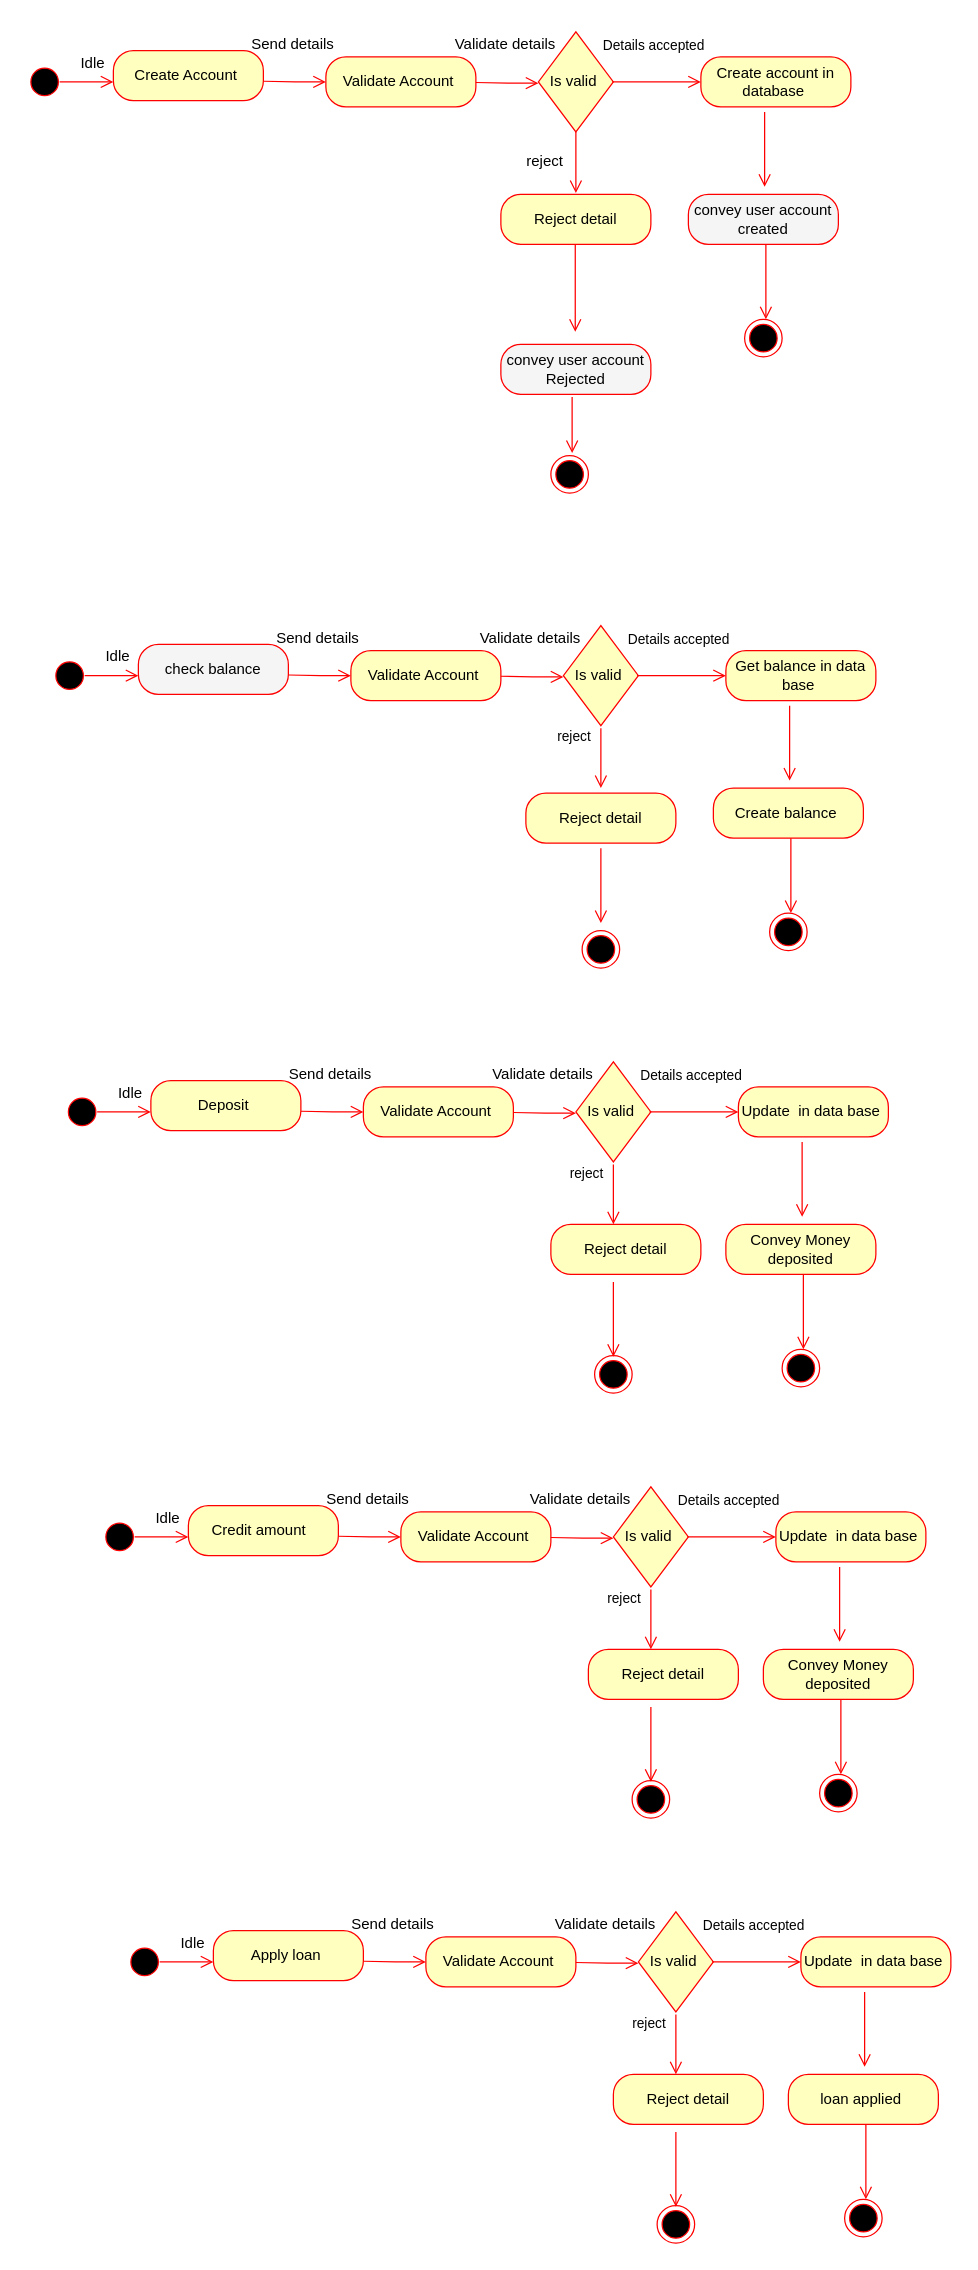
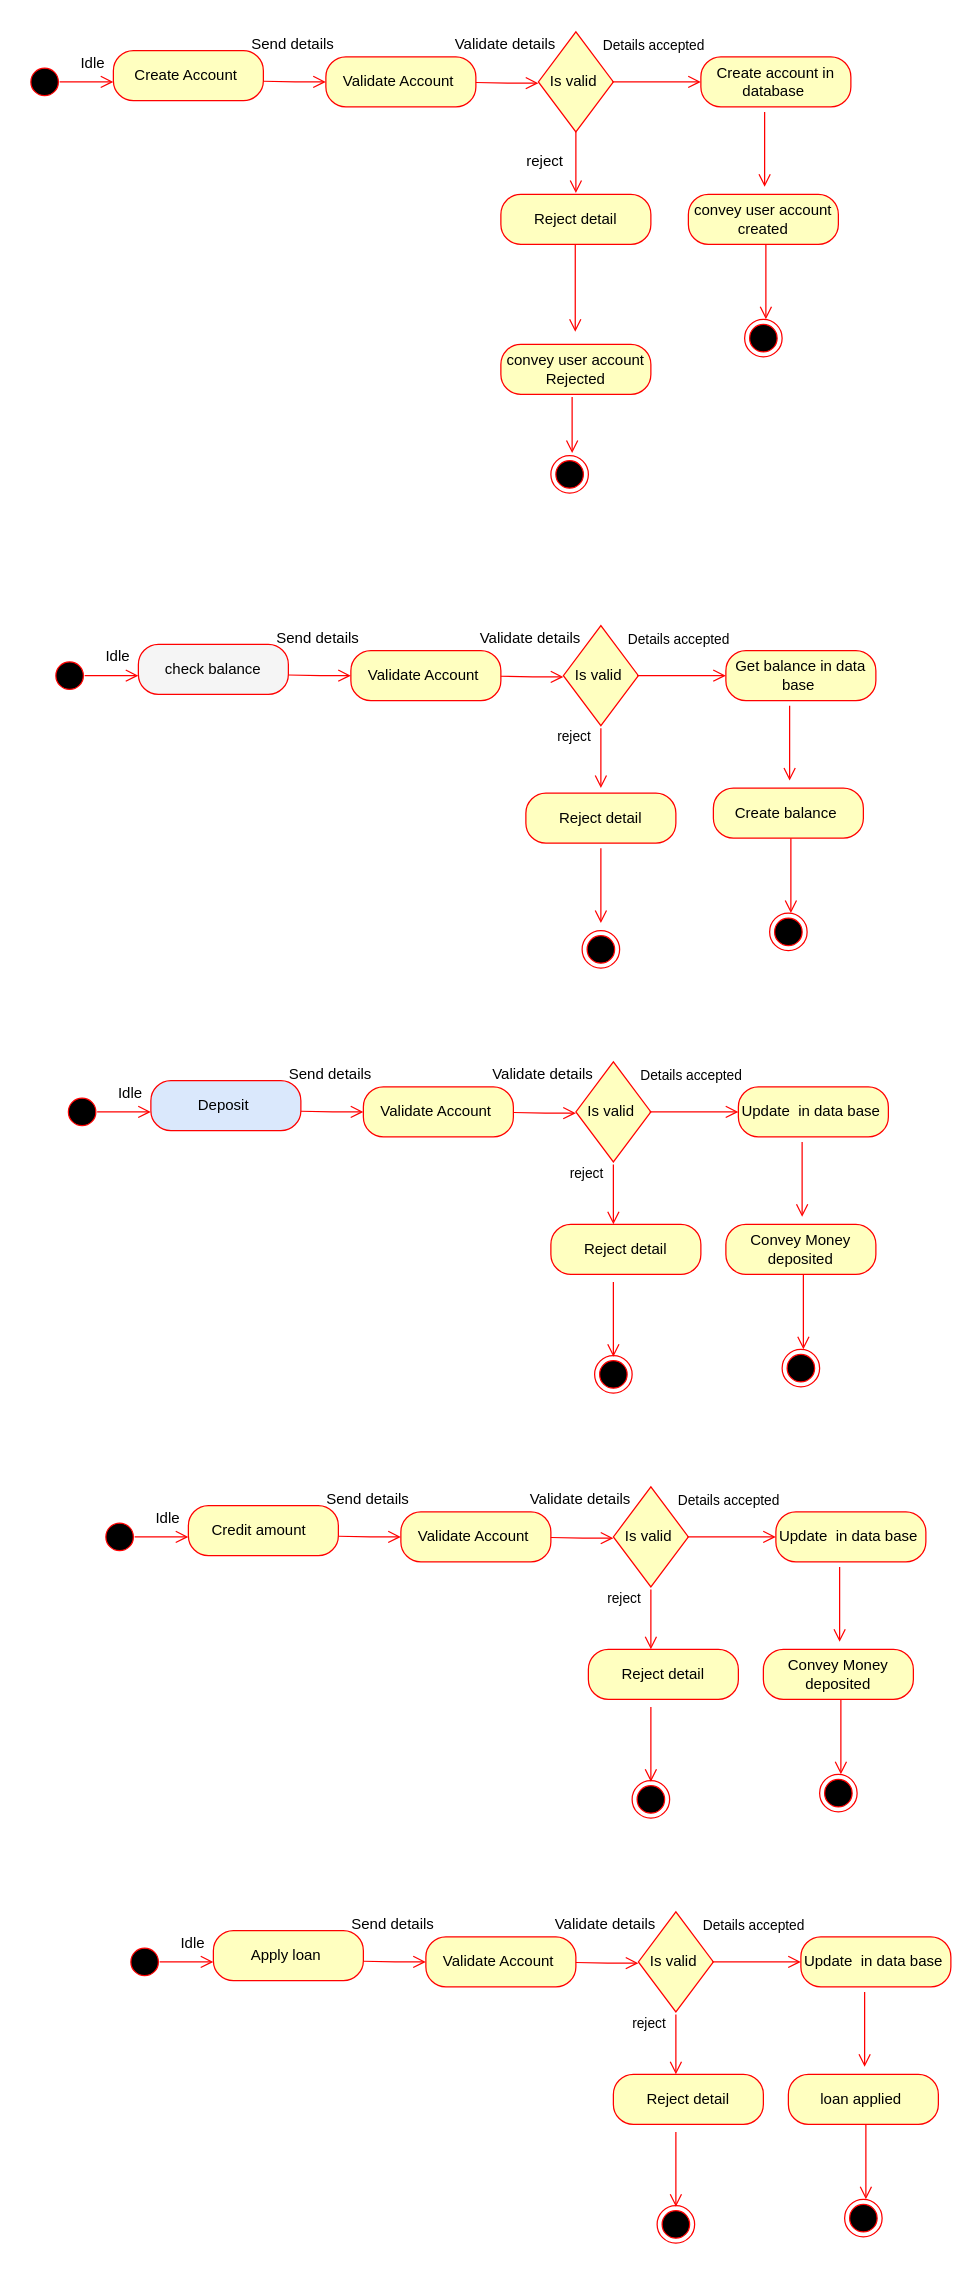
- <mxCell id="16" value="convey user account created" style="rounded=1;whiteSpace=wrap;html=1;arcSize=40;fontColor=#000000;fillColor=#f5f5f5;strokeColor=#ff0000;" vertex="1" parent="1"><mxGeometry x="550" y="155" width="120" height="40" as="geometry" /></mxCell>
+ <mxCell id="16" value="convey user account created" style="rounded=1;whiteSpace=wrap;html=1;arcSize=40;fontColor=#000000;fillColor=#ffffc0;strokeColor=#ff0000;" vertex="1" parent="1"><mxGeometry x="550" y="155" width="120" height="40" as="geometry" /></mxCell>
- <mxCell id="17" value="convey user account Rejected" style="rounded=1;whiteSpace=wrap;html=1;arcSize=40;fontColor=#000000;fillColor=#f5f5f5;strokeColor=#ff0000;" vertex="1" parent="1"><mxGeometry x="400" y="275" width="120" height="40" as="geometry" /></mxCell>
+ <mxCell id="17" value="convey user account Rejected" style="rounded=1;whiteSpace=wrap;html=1;arcSize=40;fontColor=#000000;fillColor=#ffffc0;strokeColor=#ff0000;" vertex="1" parent="1"><mxGeometry x="400" y="275" width="120" height="40" as="geometry" /></mxCell>
- <mxCell id="44" value="Deposit&amp;nbsp;" style="rounded=1;whiteSpace=wrap;html=1;arcSize=40;fontColor=#000000;fillColor=#ffffc0;strokeColor=#ff0000;" vertex="1" parent="1"><mxGeometry x="120" y="864" width="120" height="40" as="geometry" /></mxCell>
+ <mxCell id="44" value="Deposit&amp;nbsp;" style="rounded=1;whiteSpace=wrap;html=1;arcSize=40;fontColor=#000000;fillColor=#dae8fc;strokeColor=#ff0000;" vertex="1" parent="1"><mxGeometry x="120" y="864" width="120" height="40" as="geometry" /></mxCell>
